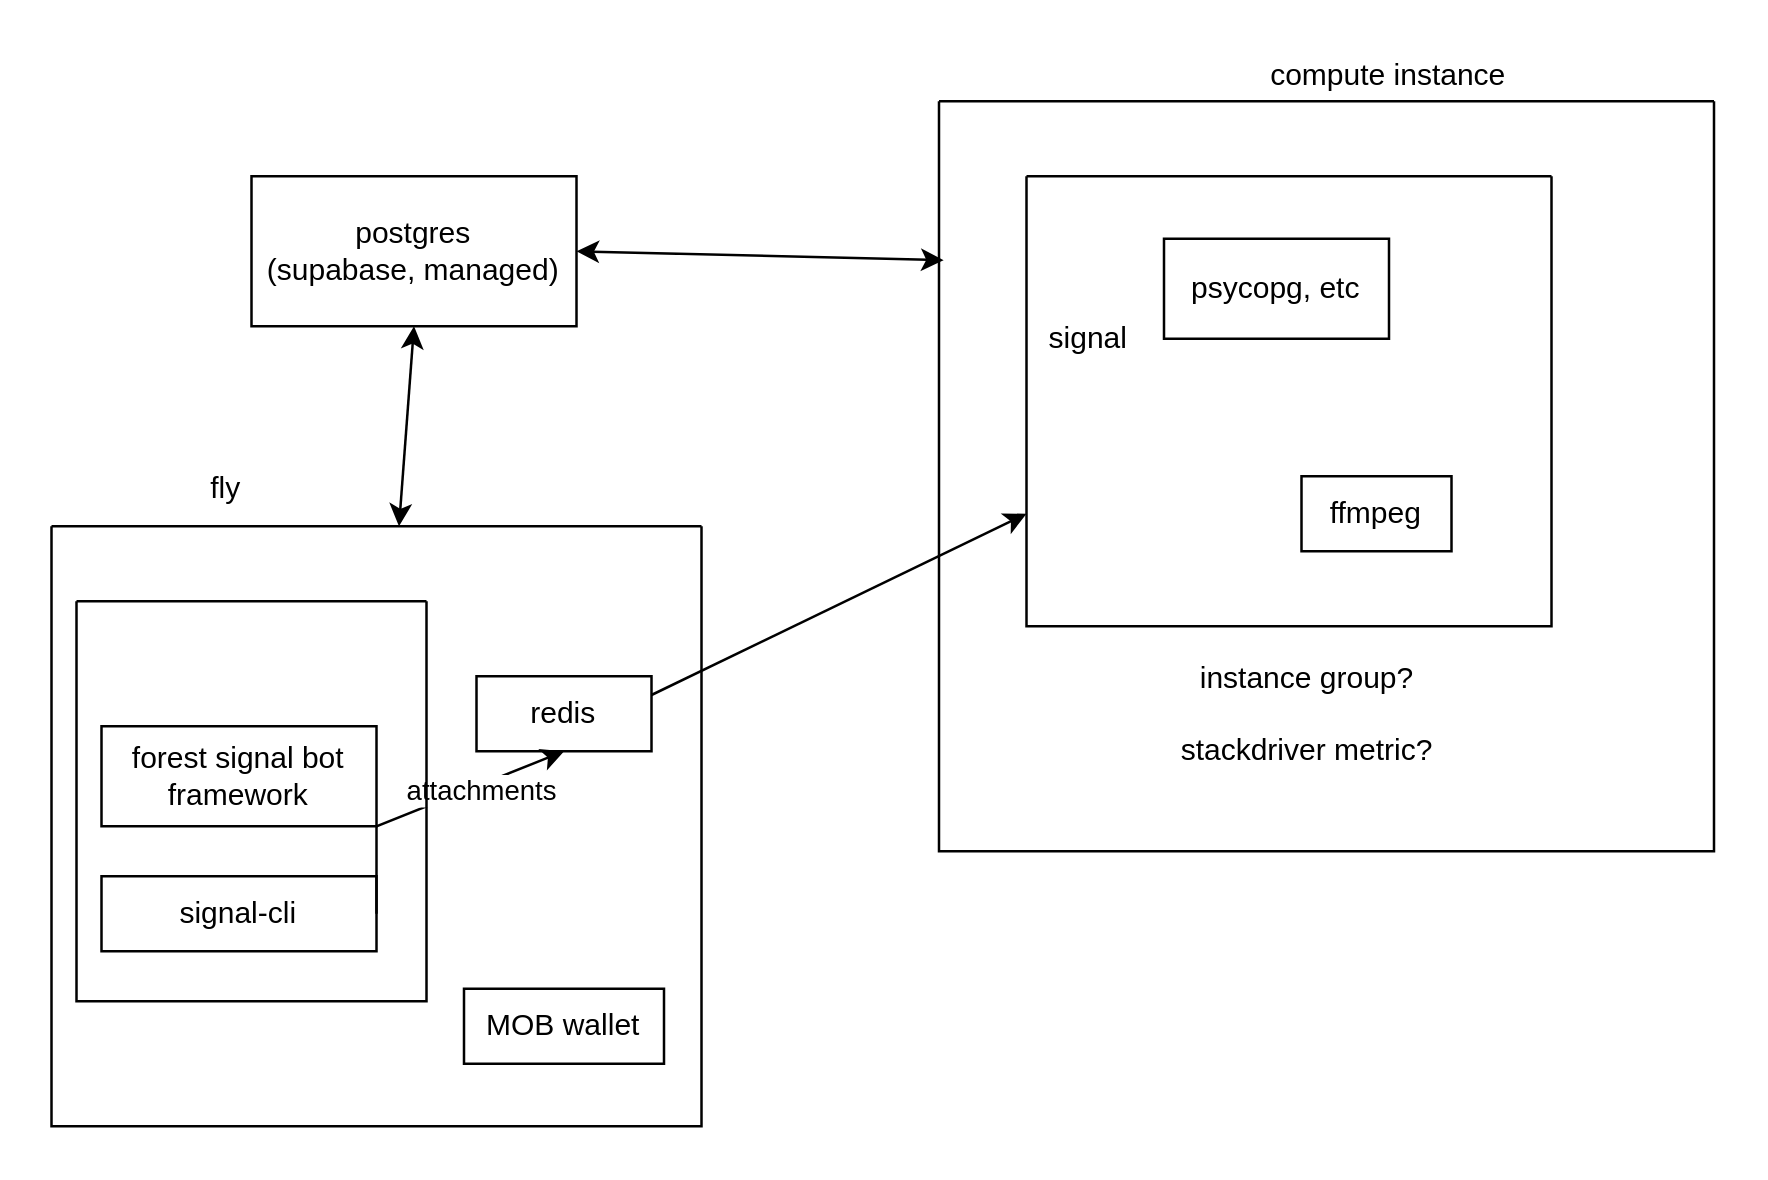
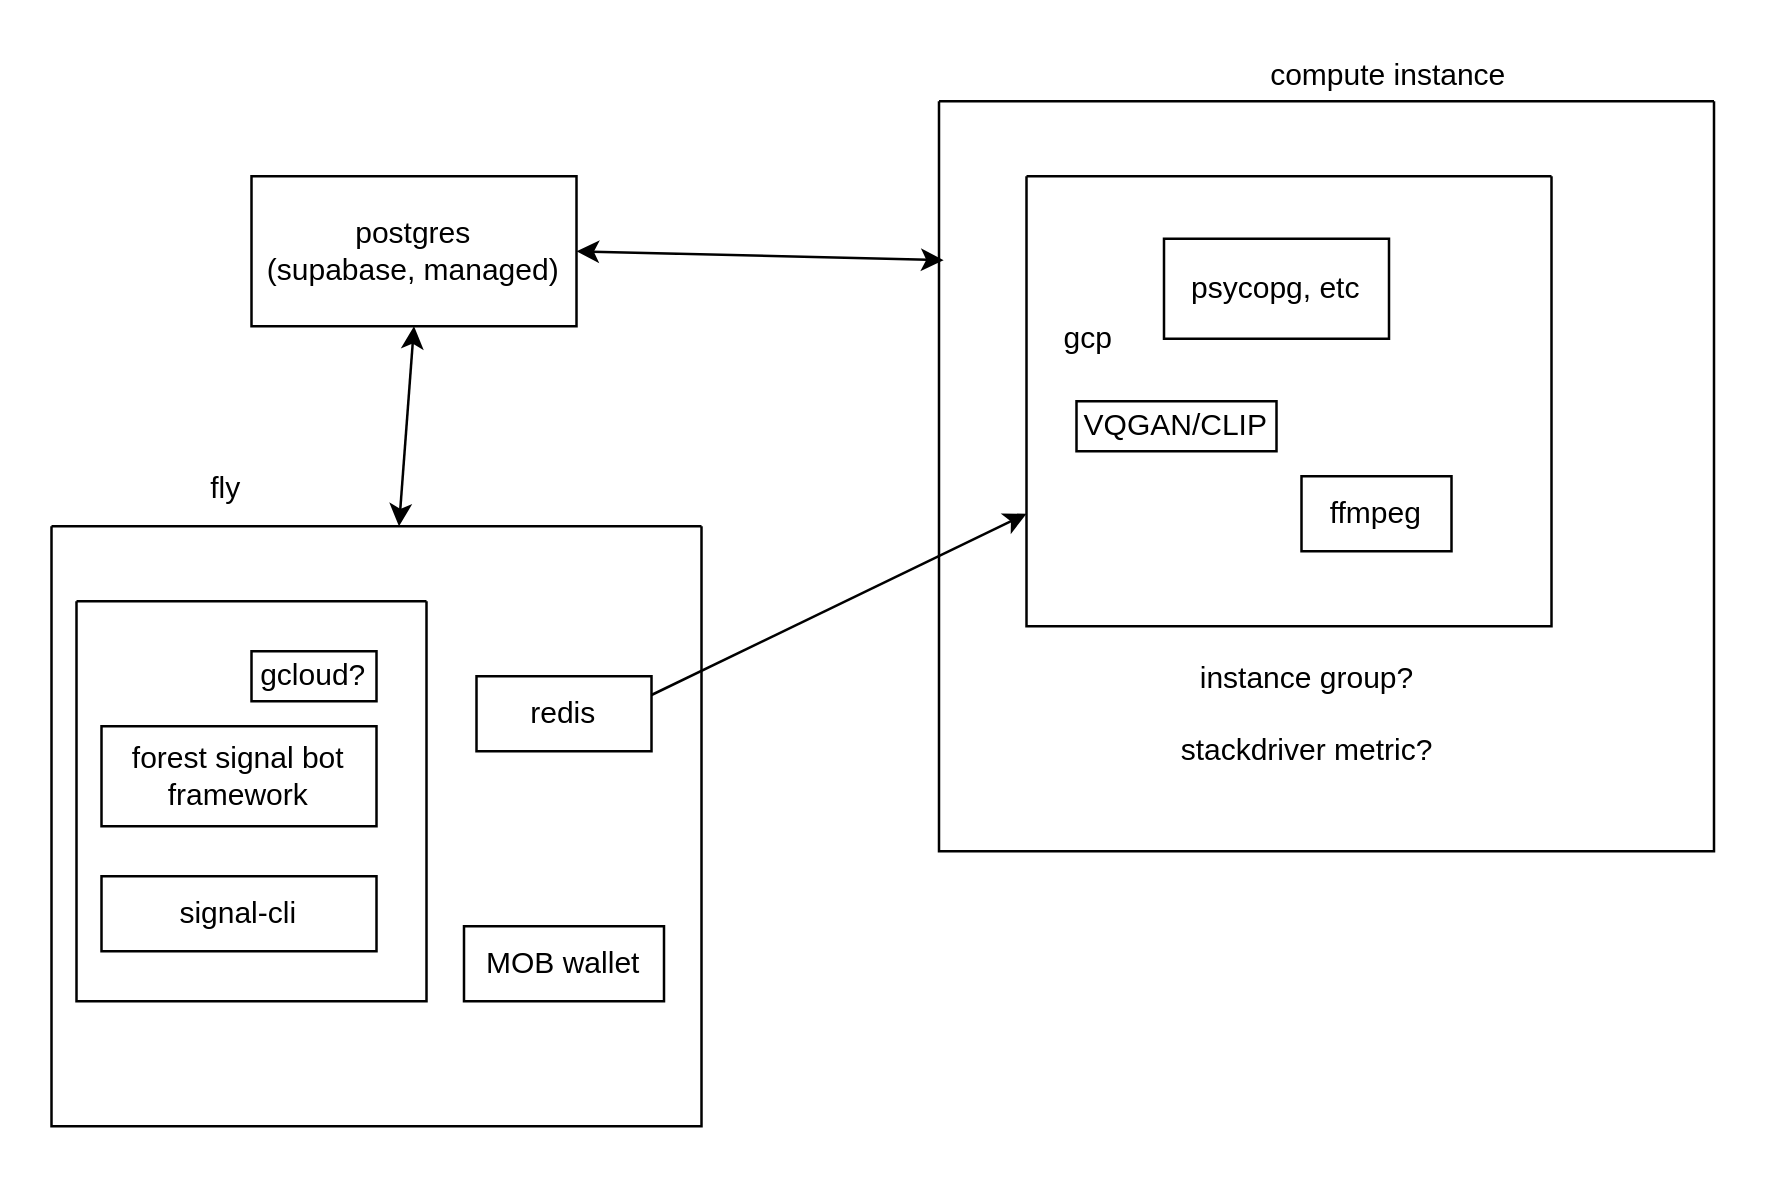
- <mxCell id="23" value="signal" style="text;html=1;strokeColor=none;fillColor=none;align=center;verticalAlign=middle;whiteSpace=wrap;rounded=0;" parent="19" vertex="1"><mxGeometry x="-5" y="50" width="60" height="30" as="geometry" /></mxCell>
+ <mxCell id="23" value="gcp" style="text;html=1;strokeColor=none;fillColor=none;align=center;verticalAlign=middle;whiteSpace=wrap;rounded=0;" parent="19" vertex="1"><mxGeometry x="-5" y="50" width="60" height="30" as="geometry" /></mxCell>
+ <mxCell id="22" value="VQGAN/CLIP" style="rounded=0;whiteSpace=wrap;html=1;fillColor=none;" parent="19" vertex="1"><mxGeometry x="20" y="90" width="80" height="20" as="geometry" /></mxCell>
+ <mxCell id="9" value="gcloud?" style="rounded=0;whiteSpace=wrap;html=1;fillColor=none;" parent="3" vertex="1"><mxGeometry x="80" y="50" width="50" height="20" as="geometry" /></mxCell>
- <mxCell id="7" value="" style="endArrow=classic;html=1;rounded=0;entryX=0.5;entryY=1;entryDx=0;entryDy=0;exitX=1;exitY=0.5;exitDx=0;exitDy=0;" parent="3" source="4" target="6" edge="1"><mxGeometry width="50" height="50" relative="1" as="geometry"><mxPoint x="300" y="85" as="sourcePoint" /><mxPoint x="270" y="110" as="targetPoint" /><Array as="points"><mxPoint x="130" y="120" /></Array></mxGeometry></mxCell>
- <mxCell id="8" value="attachments" style="edgeLabel;html=1;align=center;verticalAlign=middle;resizable=0;points=[];" parent="7" vertex="1" connectable="0"><mxGeometry x="0.368" y="-1" relative="1" as="geometry"><mxPoint y="1" as="offset" /></mxGeometry></mxCell>
- <mxCell id="11" value="MOB wallet" style="rounded=0;whiteSpace=wrap;html=1;fillColor=none;" parent="3" vertex="1"><mxGeometry x="165" y="185" width="80" height="30" as="geometry" /></mxCell>
+ <mxCell id="11" value="MOB wallet" style="rounded=0;whiteSpace=wrap;html=1;fillColor=none;" parent="3" vertex="1"><mxGeometry x="165" y="160" width="80" height="30" as="geometry" /></mxCell>
